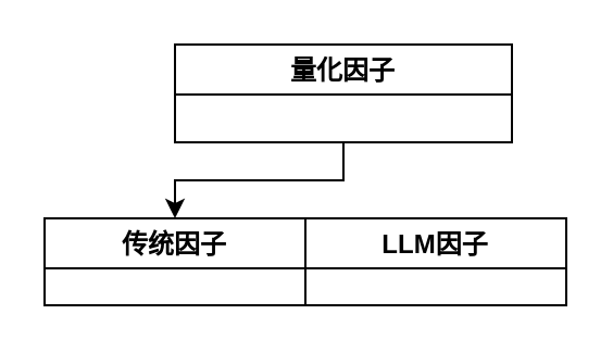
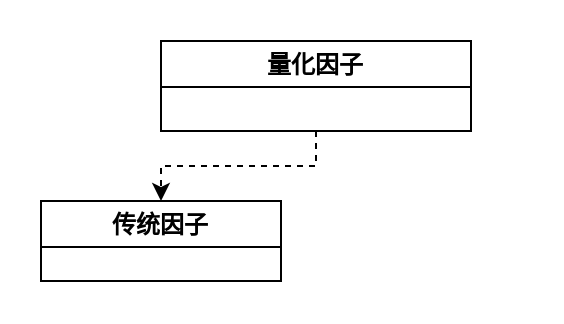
- <mxCell id="5" value="" style="edgeStyle=orthogonalEdgeStyle;rounded=0;" parent="1" edge="1" source="2" target="3"><mxGeometry relative="1" as="geometry" /></mxCell>
+ <mxCell id="5" value="" style="edgeStyle=orthogonalEdgeStyle;rounded=0;dashed=1;" parent="1" edge="1" source="2" target="3"><mxGeometry relative="1" as="geometry" /></mxCell>
- <mxCell id="4" value="LLM因子" style="swimlane" parent="1" vertex="1"><mxGeometry x="140" y="100" width="120" height="40" as="geometry" /></mxCell>
